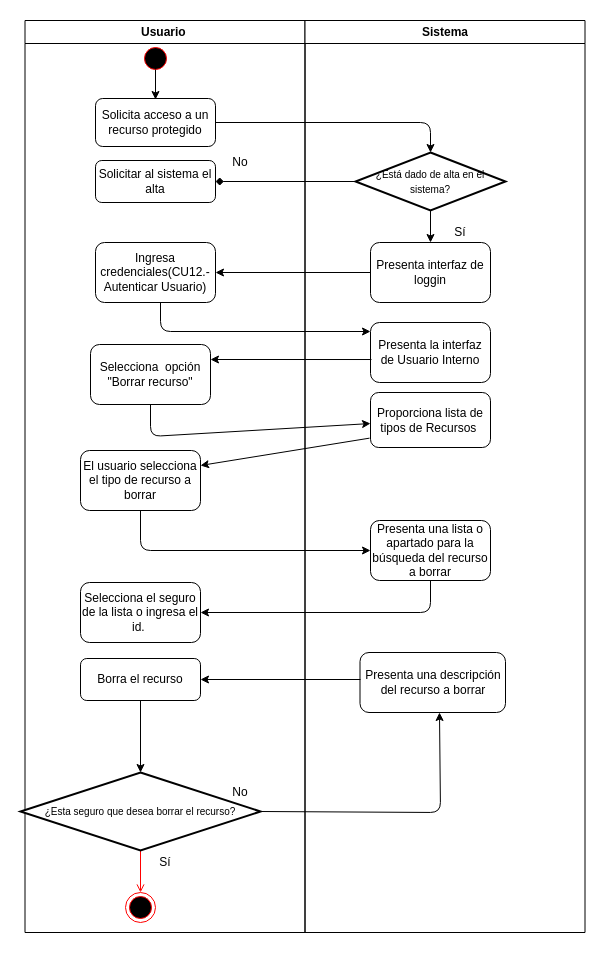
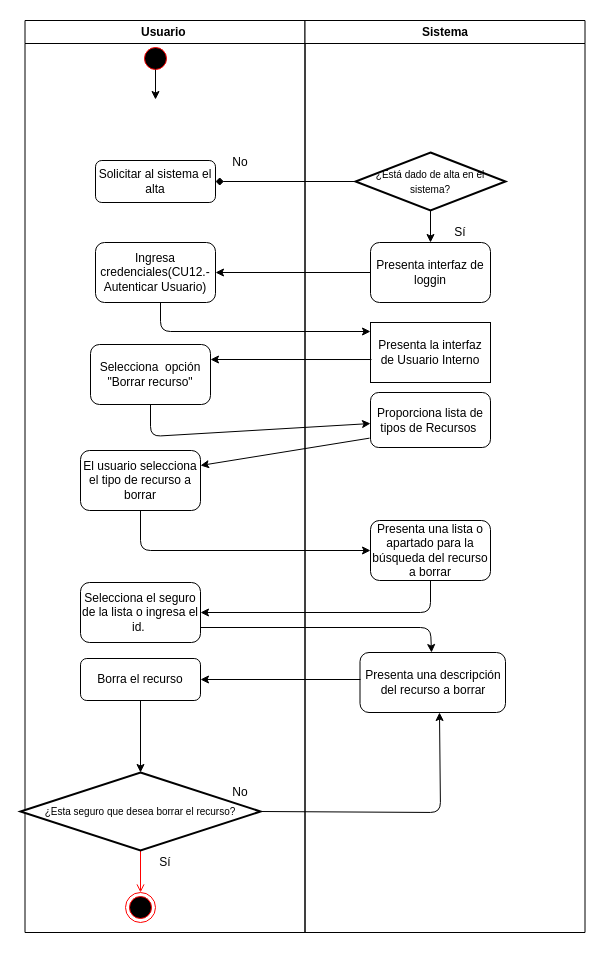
- <mxCell id="4" value="Solicita acceso a un recurso protegido" style="rounded=1;whiteSpace=wrap;html=1;" parent="2" vertex="1"><mxGeometry x="70.5" y="78" width="120" height="48" as="geometry" /></mxCell>
- <mxCell id="32" value="" style="endArrow=classic;html=1;exitX=1;exitY=0.5;exitDx=0;exitDy=0;" edge="1" parent="1" source="4" target="23"><mxGeometry width="50" height="50" relative="1" as="geometry"><mxPoint x="340" y="412" as="sourcePoint" /><mxPoint x="650" y="122" as="targetPoint" /><Array as="points"><mxPoint x="430" y="122" /></Array></mxGeometry></mxCell>
- <mxCell id="21" value="Presenta la interfaz de Usuario Interno" style="rounded=1;whiteSpace=wrap;html=1;" parent="19" vertex="1"><mxGeometry x="65.5" y="302" width="120" height="60" as="geometry" /></mxCell>
+ <mxCell id="21" value="Presenta la interfaz de Usuario Interno" style="whiteSpace=wrap;html=1;rounded=0;" parent="19" vertex="1"><mxGeometry x="65.5" y="302" width="120" height="60" as="geometry" /></mxCell>
+ <mxCell id="37" value="" style="endArrow=classic;html=1;exitX=1;exitY=0.75;exitDx=0;exitDy=0;" edge="1" parent="1" source="11" target="27"><mxGeometry width="50" height="50" relative="1" as="geometry"><mxPoint x="240" y="662" as="sourcePoint" /><mxPoint x="660" y="627" as="targetPoint" /><Array as="points"><mxPoint x="430" y="627" /></Array></mxGeometry></mxCell>
